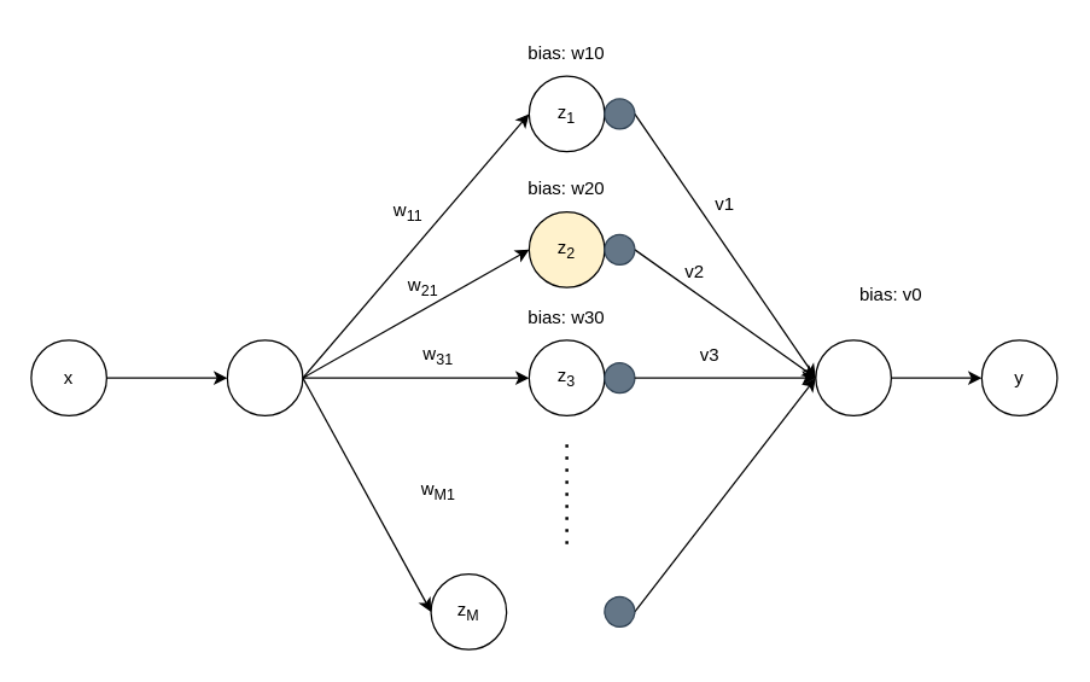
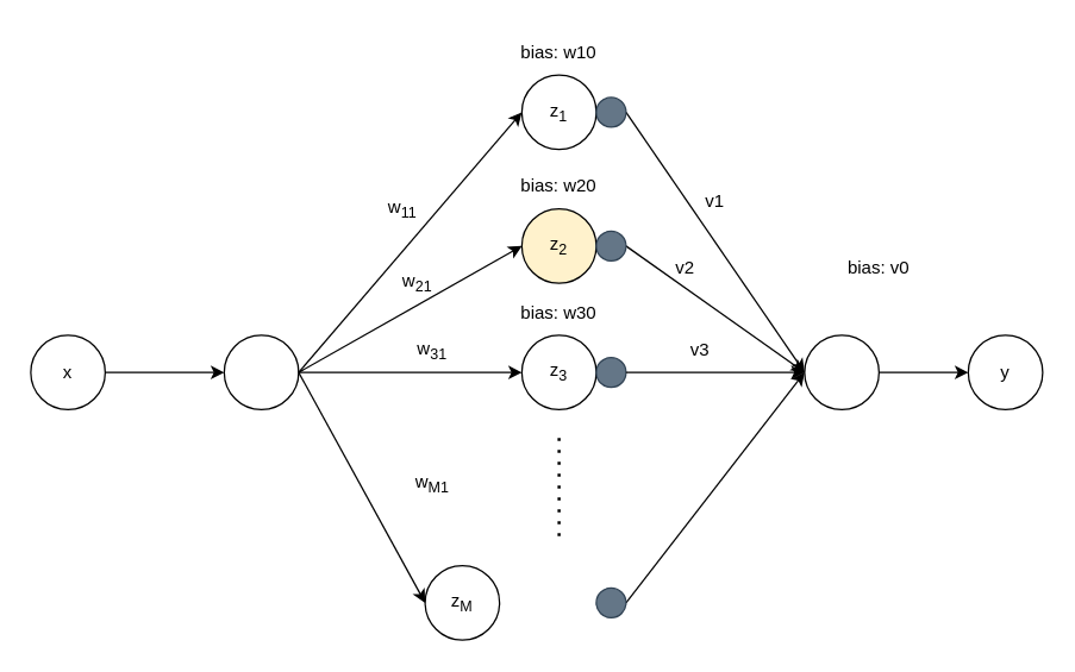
- <mxCell id="22" value="bias: v0" style="text;html=1;strokeColor=none;fillColor=none;align=center;verticalAlign=middle;whiteSpace=wrap;rounded=0;" vertex="1" parent="1"><mxGeometry x="560" y="180" width="60" height="30" as="geometry" /></mxCell>
+ <mxCell id="22" value="bias: v0" style="text;html=1;strokeColor=none;fillColor=none;align=center;verticalAlign=middle;whiteSpace=wrap;rounded=0;" vertex="1" parent="1"><mxGeometry x="560" y="165" width="60" height="30" as="geometry" /></mxCell>
